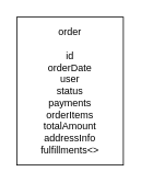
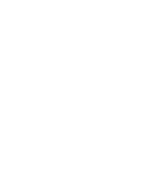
- <mxCell id="2" value="order&lt;div&gt;&lt;br&gt;&lt;/div&gt;&lt;div&gt;id&lt;/div&gt;&lt;div&gt;orderDate&lt;/div&gt;&lt;div&gt;user&lt;/div&gt;&lt;div&gt;status&lt;/div&gt;&lt;div&gt;payments&lt;/div&gt;&lt;div&gt;orderItems&lt;/div&gt;&lt;div&gt;totalAmount&lt;/div&gt;&lt;div&gt;addressInfo&lt;/div&gt;&lt;div&gt;fulfillments&amp;lt;&amp;gt;&lt;/div&gt;" style="rounded=0;whiteSpace=wrap;html=1;" vertex="1" parent="1"><mxGeometry x="20" y="20" width="130" height="180" as="geometry" /></mxCell>
